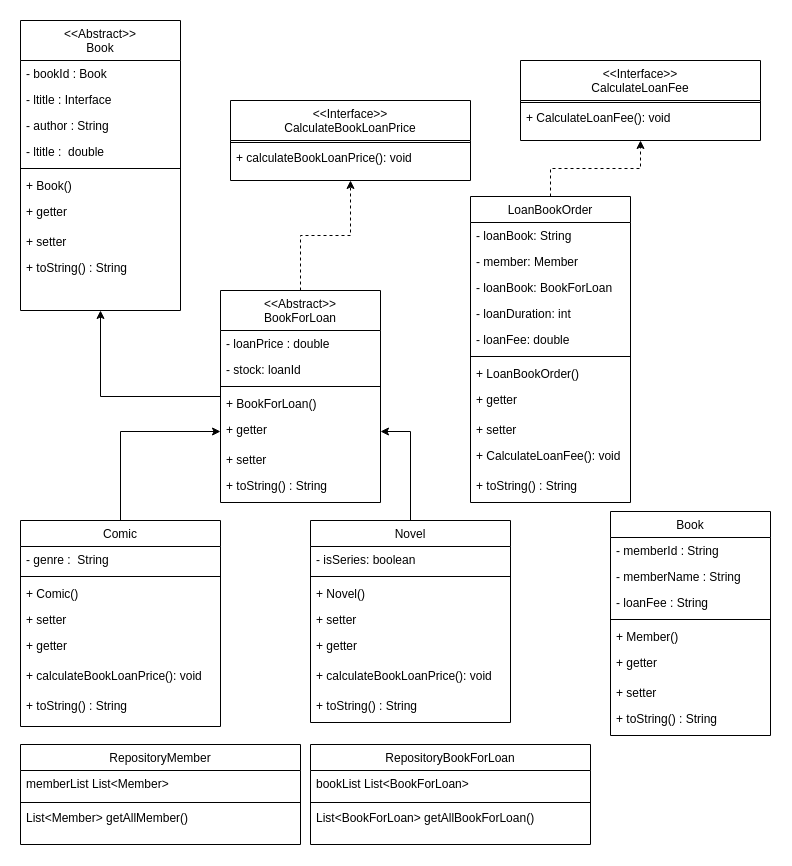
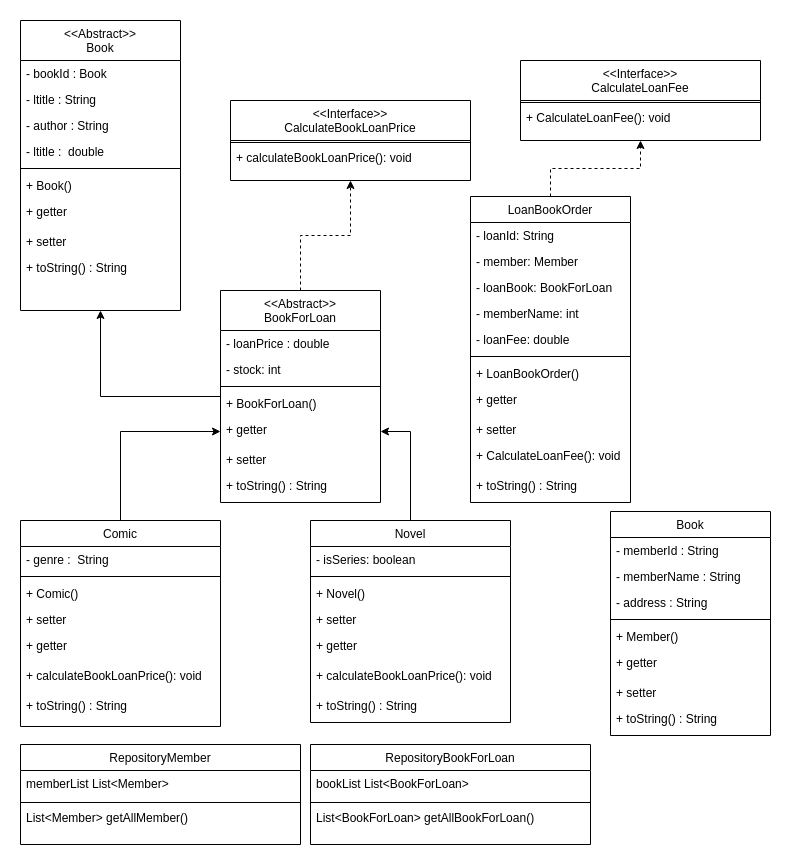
- <mxCell id="4" value="- ltitle : Interface" style="text;align=left;verticalAlign=top;spacingLeft=4;spacingRight=4;overflow=hidden;rotatable=0;points=[[0,0.5],[1,0.5]];portConstraint=eastwest;rounded=0;shadow=0;html=0;" parent="2" vertex="1"><mxGeometry y="66" width="160" height="26" as="geometry" /></mxCell>
+ <mxCell id="4" value="- ltitle : String" style="text;align=left;verticalAlign=top;spacingLeft=4;spacingRight=4;overflow=hidden;rotatable=0;points=[[0,0.5],[1,0.5]];portConstraint=eastwest;rounded=0;shadow=0;html=0;" parent="2" vertex="1"><mxGeometry y="66" width="160" height="26" as="geometry" /></mxCell>
- <mxCell id="51" value="- loanBook: String" style="text;align=left;verticalAlign=top;spacingLeft=4;spacingRight=4;overflow=hidden;rotatable=0;points=[[0,0.5],[1,0.5]];portConstraint=eastwest;" parent="50" vertex="1"><mxGeometry y="26" width="160" height="26" as="geometry" /></mxCell>
+ <mxCell id="51" value="- loanId: String" style="text;align=left;verticalAlign=top;spacingLeft=4;spacingRight=4;overflow=hidden;rotatable=0;points=[[0,0.5],[1,0.5]];portConstraint=eastwest;" parent="50" vertex="1"><mxGeometry y="26" width="160" height="26" as="geometry" /></mxCell>
- <mxCell id="54" value="- loanDuration: int" style="text;align=left;verticalAlign=top;spacingLeft=4;spacingRight=4;overflow=hidden;rotatable=0;points=[[0,0.5],[1,0.5]];portConstraint=eastwest;rounded=0;shadow=0;html=0;" vertex="1" parent="50"><mxGeometry y="104" width="160" height="26" as="geometry" /></mxCell>
+ <mxCell id="54" value="- memberName: int" style="text;align=left;verticalAlign=top;spacingLeft=4;spacingRight=4;overflow=hidden;rotatable=0;points=[[0,0.5],[1,0.5]];portConstraint=eastwest;rounded=0;shadow=0;html=0;" vertex="1" parent="50"><mxGeometry y="104" width="160" height="26" as="geometry" /></mxCell>
- <mxCell id="16" value="- stock: loanId" style="text;align=left;verticalAlign=top;spacingLeft=4;spacingRight=4;overflow=hidden;rotatable=0;points=[[0,0.5],[1,0.5]];portConstraint=eastwest;" vertex="1" parent="14"><mxGeometry y="66" width="160" height="26" as="geometry" /></mxCell>
+ <mxCell id="16" value="- stock: int" style="text;align=left;verticalAlign=top;spacingLeft=4;spacingRight=4;overflow=hidden;rotatable=0;points=[[0,0.5],[1,0.5]];portConstraint=eastwest;" vertex="1" parent="14"><mxGeometry y="66" width="160" height="26" as="geometry" /></mxCell>
- <mxCell id="25" value="- loanFee : String" style="text;align=left;verticalAlign=top;spacingLeft=4;spacingRight=4;overflow=hidden;rotatable=0;points=[[0,0.5],[1,0.5]];portConstraint=eastwest;rounded=0;shadow=0;html=0;" vertex="1" parent="22"><mxGeometry y="78" width="160" height="26" as="geometry" /></mxCell>
+ <mxCell id="25" value="- address : String" style="text;align=left;verticalAlign=top;spacingLeft=4;spacingRight=4;overflow=hidden;rotatable=0;points=[[0,0.5],[1,0.5]];portConstraint=eastwest;rounded=0;shadow=0;html=0;" vertex="1" parent="22"><mxGeometry y="78" width="160" height="26" as="geometry" /></mxCell>
